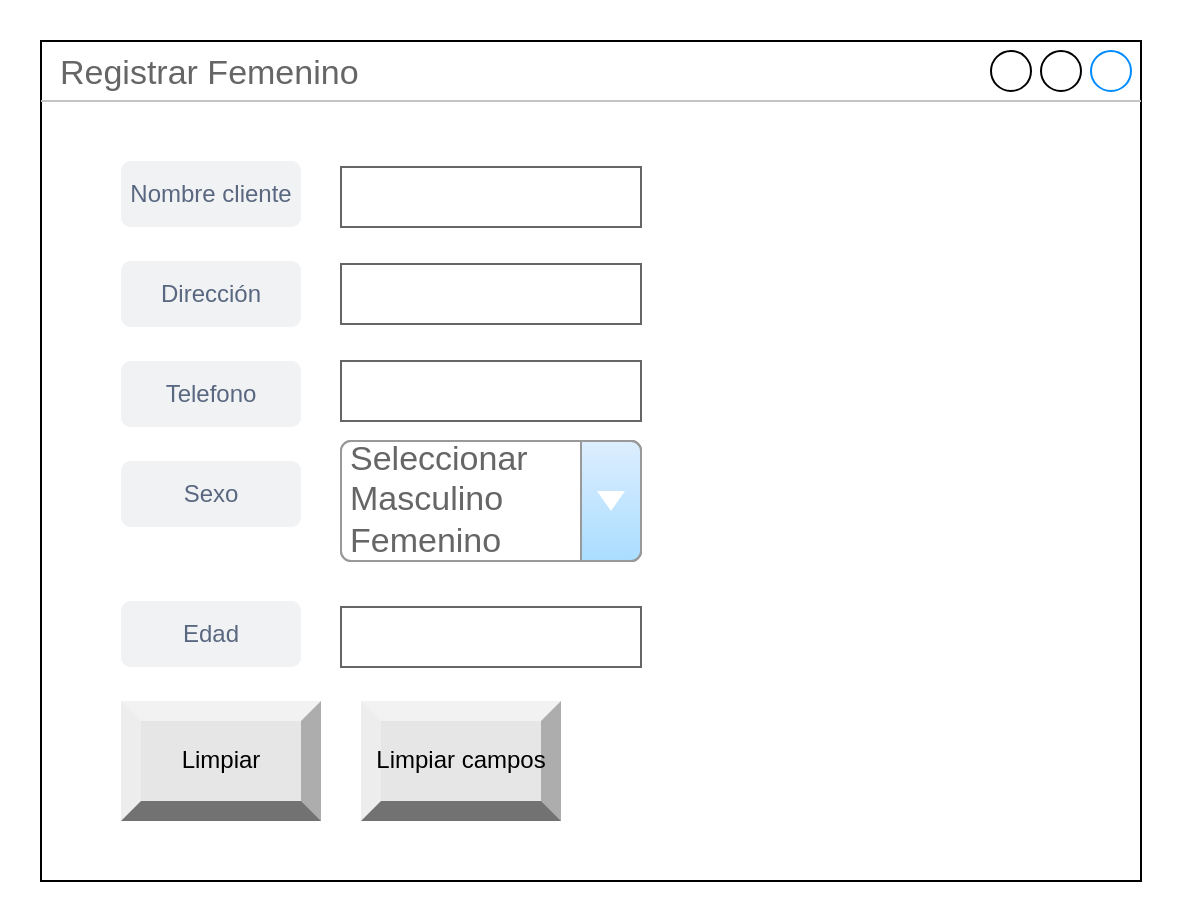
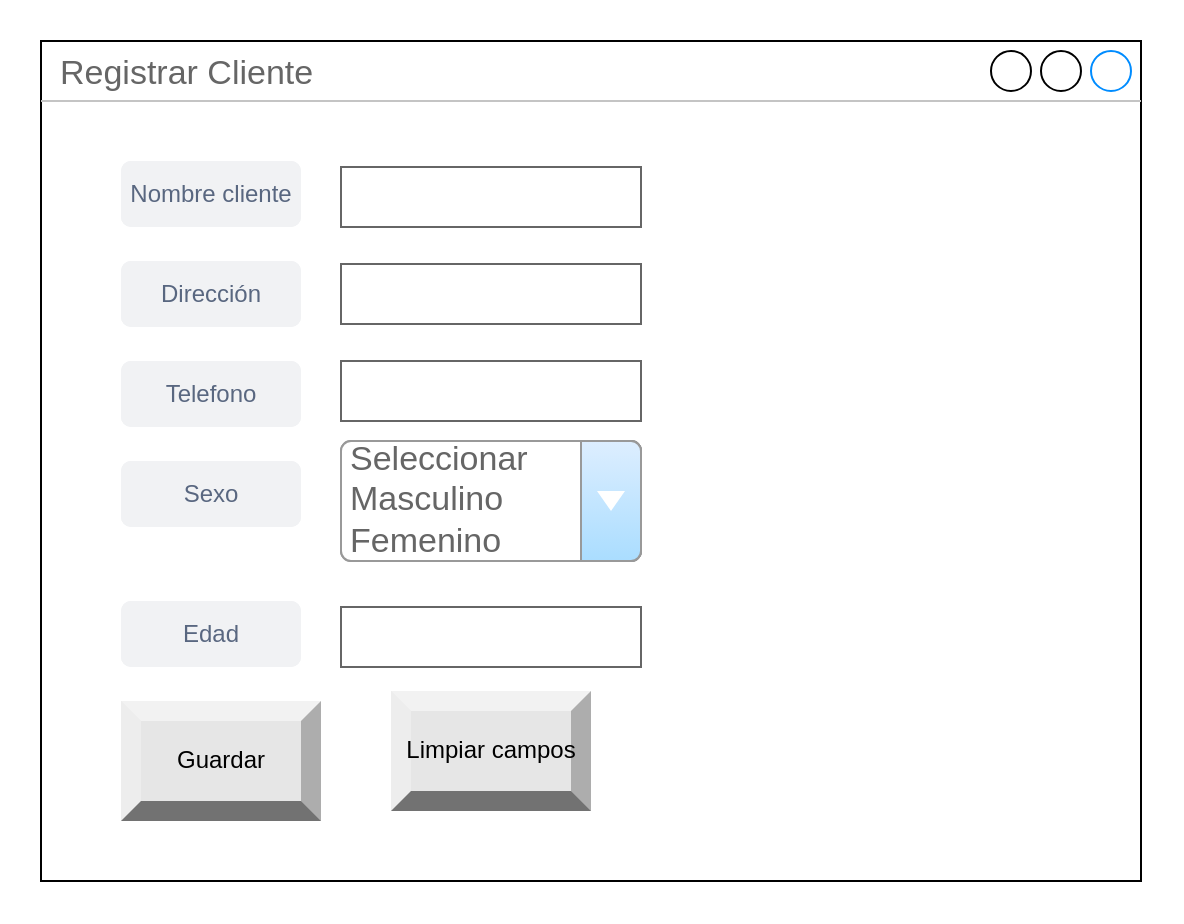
- <mxCell id="2" value="Registrar Femenino" style="strokeWidth=1;shadow=0;dashed=0;align=center;html=1;shape=mxgraph.mockup.containers.window;align=left;verticalAlign=top;spacingLeft=8;strokeColor2=#008cff;strokeColor3=#c4c4c4;fontColor=#666666;mainText=;fontSize=17;labelBackgroundColor=none;" vertex="1" parent="1"><mxGeometry x="20" y="20" width="550" height="420" as="geometry" /></mxCell>
+ <mxCell id="2" value="Registrar Cliente" style="strokeWidth=1;shadow=0;dashed=0;align=center;html=1;shape=mxgraph.mockup.containers.window;align=left;verticalAlign=top;spacingLeft=8;strokeColor2=#008cff;strokeColor3=#c4c4c4;fontColor=#666666;mainText=;fontSize=17;labelBackgroundColor=none;" vertex="1" parent="1"><mxGeometry x="20" y="20" width="550" height="420" as="geometry" /></mxCell>
- <mxCell id="13" value="Limpiar" style="labelPosition=center;verticalLabelPosition=middle;align=center;html=1;shape=mxgraph.basic.shaded_button;dx=10;fillColor=#E6E6E6;strokeColor=none;" vertex="1" parent="1"><mxGeometry x="60" y="350" width="100" height="60" as="geometry" /></mxCell>
+ <mxCell id="13" value="Guardar" style="labelPosition=center;verticalLabelPosition=middle;align=center;html=1;shape=mxgraph.basic.shaded_button;dx=10;fillColor=#E6E6E6;strokeColor=none;" vertex="1" parent="1"><mxGeometry x="60" y="350" width="100" height="60" as="geometry" /></mxCell>
- <mxCell id="14" value="Limpiar campos" style="labelPosition=center;verticalLabelPosition=middle;align=center;html=1;shape=mxgraph.basic.shaded_button;dx=10;fillColor=#E6E6E6;strokeColor=none;" vertex="1" parent="1"><mxGeometry x="180" y="350" width="100" height="60" as="geometry" /></mxCell>
+ <mxCell id="14" value="Limpiar campos" style="labelPosition=center;verticalLabelPosition=middle;align=center;html=1;shape=mxgraph.basic.shaded_button;dx=10;fillColor=#E6E6E6;strokeColor=none;" vertex="1" parent="1"><mxGeometry x="195" y="345" width="100" height="60" as="geometry" /></mxCell>
